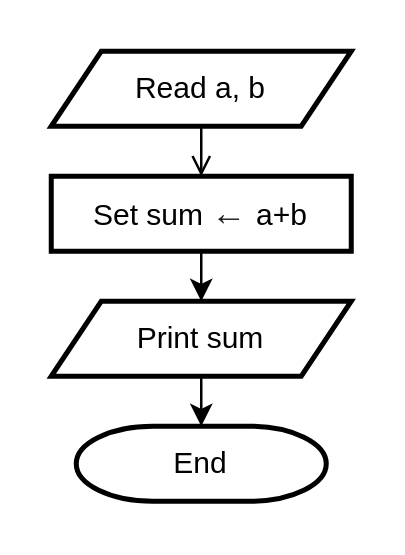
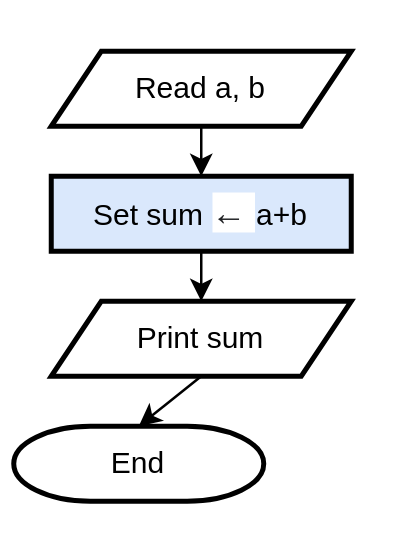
- <mxCell id="2" value="" style="edgeStyle=none;html=1;rounded=0;endArrow=open;" parent="1" source="3" target="5" edge="1"><mxGeometry relative="1" as="geometry" /></mxCell>
+ <mxCell id="2" value="" style="edgeStyle=none;html=1;rounded=0;" parent="1" source="3" target="5" edge="1"><mxGeometry relative="1" as="geometry" /></mxCell>
- <mxCell id="5" value="Set sum&amp;nbsp;&lt;span style=&quot;color: rgb(32 , 33 , 36) ; font-family: &amp;#34;arial&amp;#34; , sans-serif ; font-size: 14px ; text-align: left ; background-color: rgb(255 , 255 , 255)&quot;&gt;←&amp;nbsp;&lt;/span&gt;a+b" style="whiteSpace=wrap;html=1;strokeWidth=2;rounded=0;" parent="1" vertex="1"><mxGeometry x="20" y="70" width="120" height="30" as="geometry" /></mxCell>
+ <mxCell id="5" value="Set sum&amp;nbsp;&lt;span style=&quot;color: rgb(32 , 33 , 36) ; font-family: &amp;#34;arial&amp;#34; , sans-serif ; font-size: 14px ; text-align: left ; background-color: rgb(255 , 255 , 255)&quot;&gt;←&amp;nbsp;&lt;/span&gt;a+b" style="whiteSpace=wrap;html=1;strokeWidth=2;rounded=0;fillColor=#dae8fc;" parent="1" vertex="1"><mxGeometry x="20" y="70" width="120" height="30" as="geometry" /></mxCell>
- <mxCell id="7" value="End" style="strokeWidth=2;html=1;shape=mxgraph.flowchart.terminator;whiteSpace=wrap;rounded=0;" parent="1" vertex="1"><mxGeometry x="30" y="170" width="100" height="30" as="geometry" /></mxCell>
+ <mxCell id="7" value="End" style="strokeWidth=2;html=1;shape=mxgraph.flowchart.terminator;whiteSpace=wrap;rounded=0;" parent="1" vertex="1"><mxGeometry x="5" y="170" width="100" height="30" as="geometry" /></mxCell>
